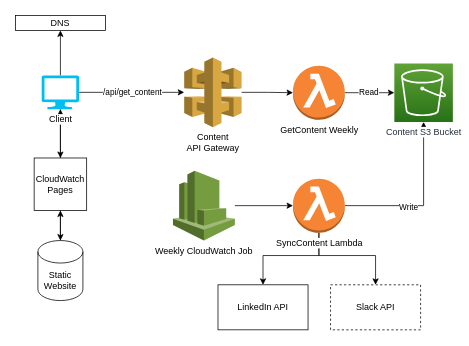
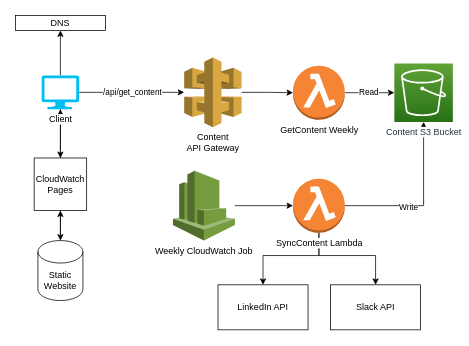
- <mxCell id="27" value="Slack API" style="rounded=0;whiteSpace=wrap;html=1;labelBackgroundColor=default;dashed=1;" parent="1" vertex="1"><mxGeometry x="440" y="379" width="120" height="60" as="geometry" /></mxCell>
+ <mxCell id="27" value="Slack API" style="rounded=0;whiteSpace=wrap;html=1;labelBackgroundColor=default;" parent="1" vertex="1"><mxGeometry x="440" y="379" width="120" height="60" as="geometry" /></mxCell>
